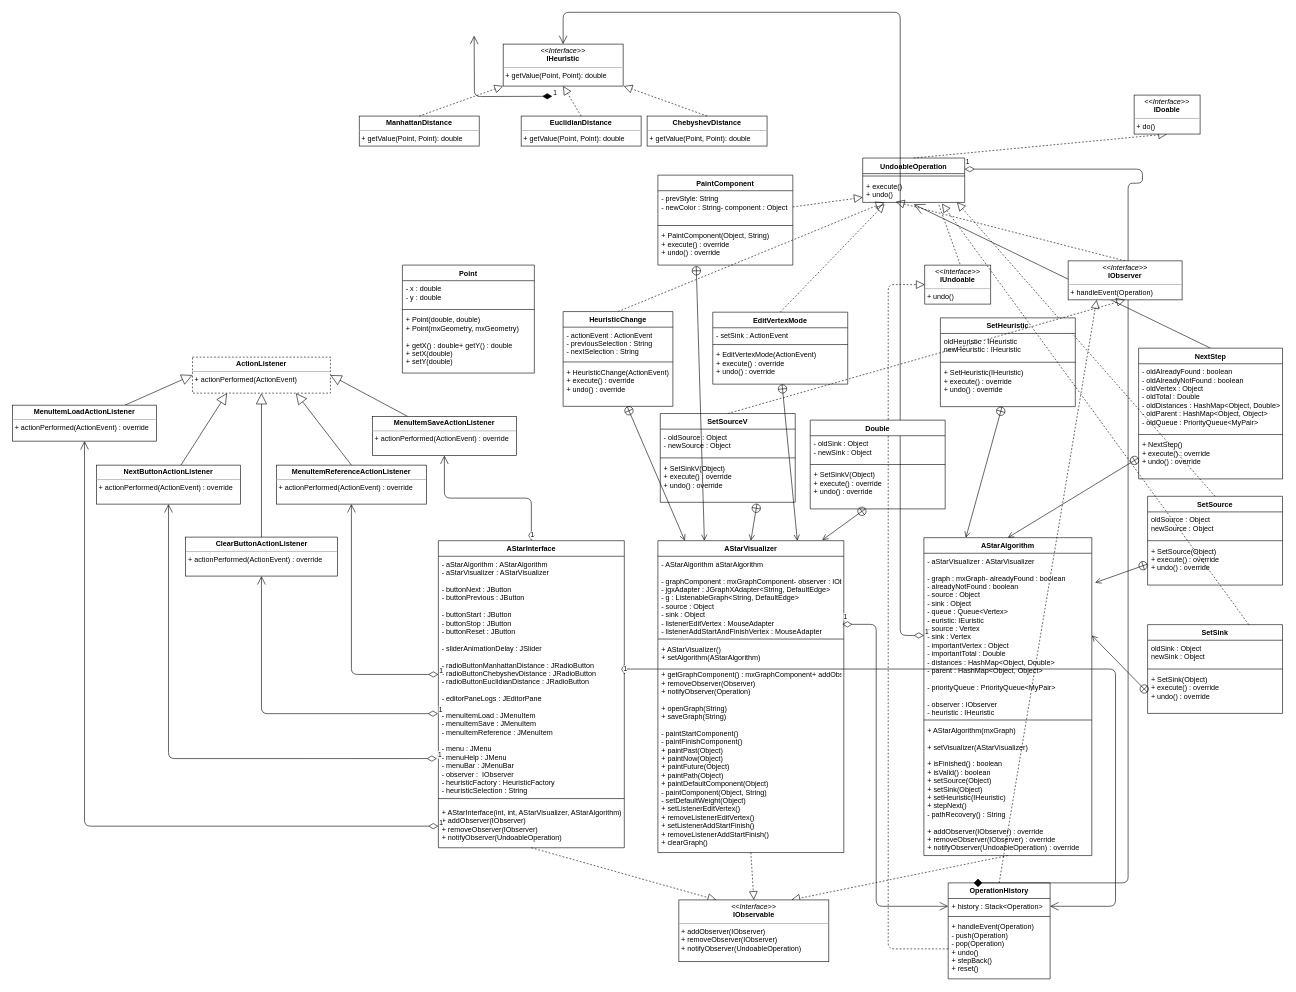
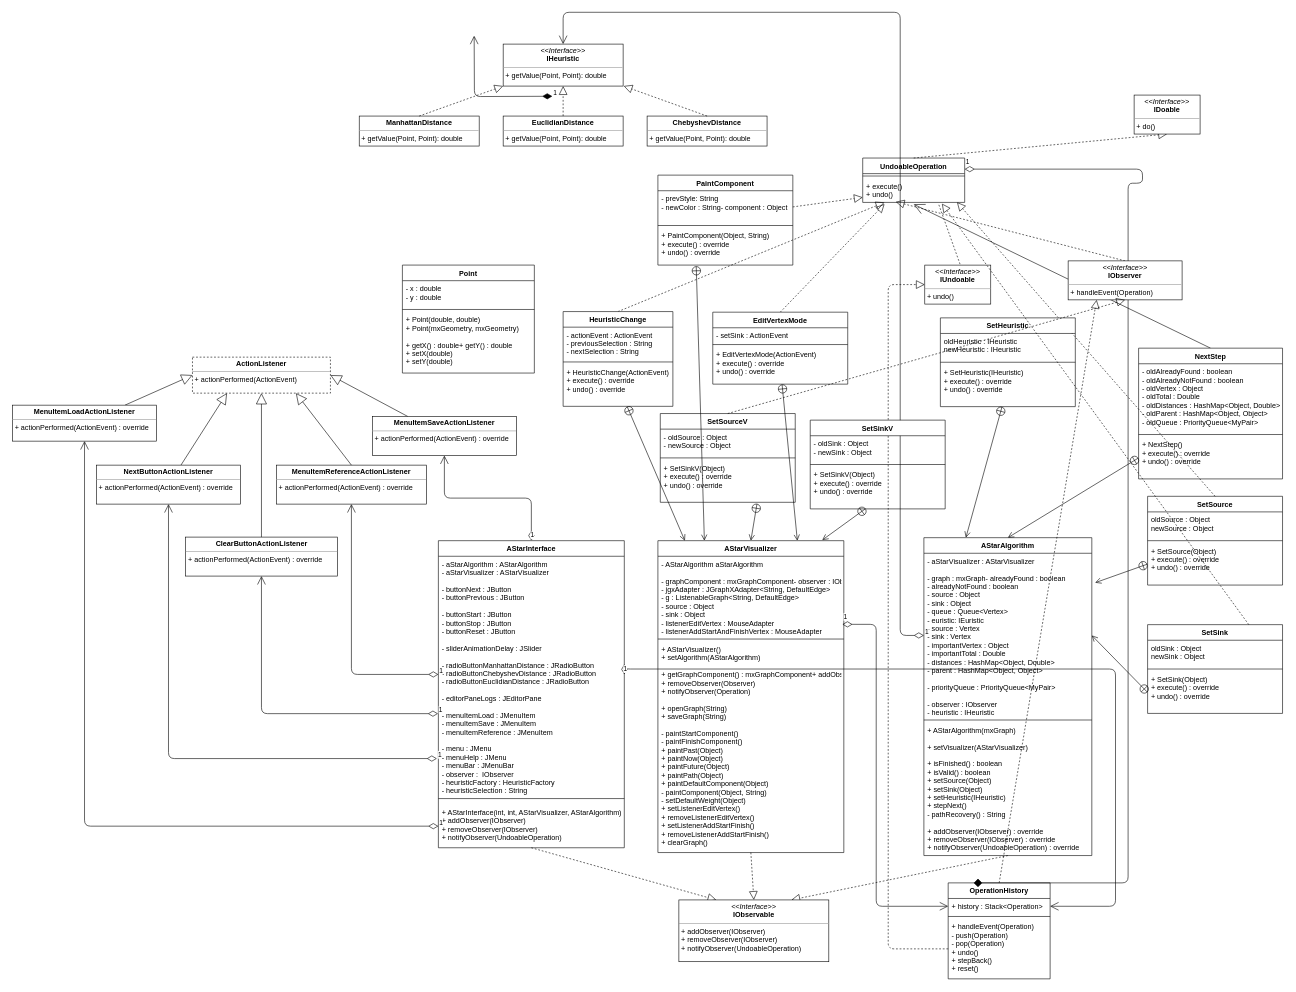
- <mxCell id="5" value="&lt;p style=&quot;margin: 0px ; margin-top: 4px ; text-align: center&quot;&gt;&lt;b&gt;EuclidianDistance&lt;/b&gt;&lt;/p&gt;&lt;hr size=&quot;1&quot;&gt;&lt;p style=&quot;margin: 0px ; margin-left: 4px&quot;&gt;&lt;span&gt;+ getValue(Point, Point): double&lt;/span&gt;&lt;br&gt;&lt;/p&gt;" style="verticalAlign=top;align=left;overflow=fill;fontSize=12;fontFamily=Helvetica;html=1;" parent="1" vertex="1"><mxGeometry x="868" y="193" width="200" height="50" as="geometry" /></mxCell>
+ <mxCell id="5" value="&lt;p style=&quot;margin: 0px ; margin-top: 4px ; text-align: center&quot;&gt;&lt;b&gt;EuclidianDistance&lt;/b&gt;&lt;/p&gt;&lt;hr size=&quot;1&quot;&gt;&lt;p style=&quot;margin: 0px ; margin-left: 4px&quot;&gt;&lt;span&gt;+ getValue(Point, Point): double&lt;/span&gt;&lt;br&gt;&lt;/p&gt;" style="verticalAlign=top;align=left;overflow=fill;fontSize=12;fontFamily=Helvetica;html=1;" parent="1" vertex="1"><mxGeometry x="838" y="193" width="200" height="50" as="geometry" /></mxCell>
- <mxCell id="80" value="Double" style="swimlane;fontStyle=1;align=center;verticalAlign=top;childLayout=stackLayout;horizontal=1;startSize=26;horizontalStack=0;resizeParent=1;resizeParentMax=0;resizeLast=0;collapsible=1;marginBottom=0;" vertex="1" parent="1"><mxGeometry x="1350" y="700" width="225" height="148" as="geometry" /></mxCell>
+ <mxCell id="80" value="SetSinkV" style="swimlane;fontStyle=1;align=center;verticalAlign=top;childLayout=stackLayout;horizontal=1;startSize=26;horizontalStack=0;resizeParent=1;resizeParentMax=0;resizeLast=0;collapsible=1;marginBottom=0;" vertex="1" parent="1"><mxGeometry x="1350" y="700" width="225" height="148" as="geometry" /></mxCell>
